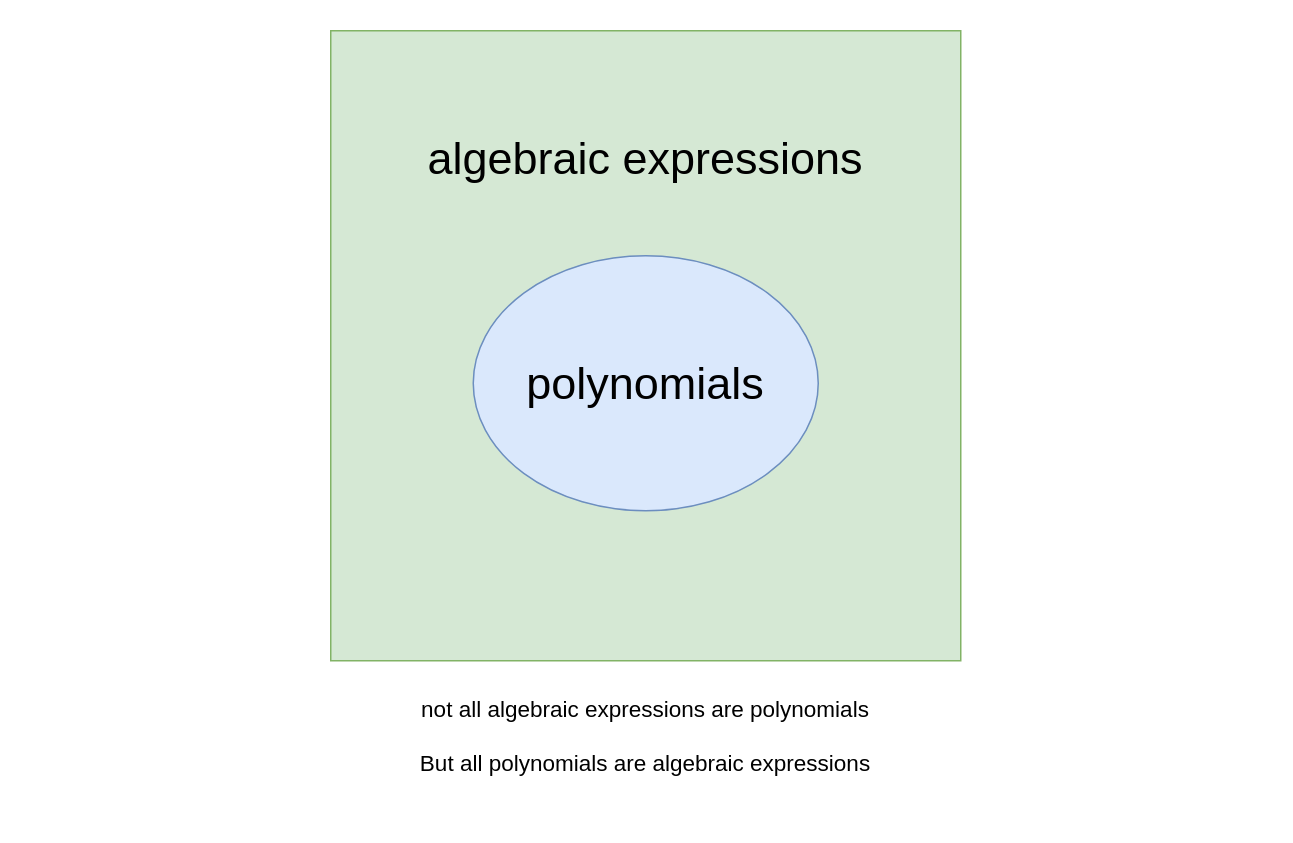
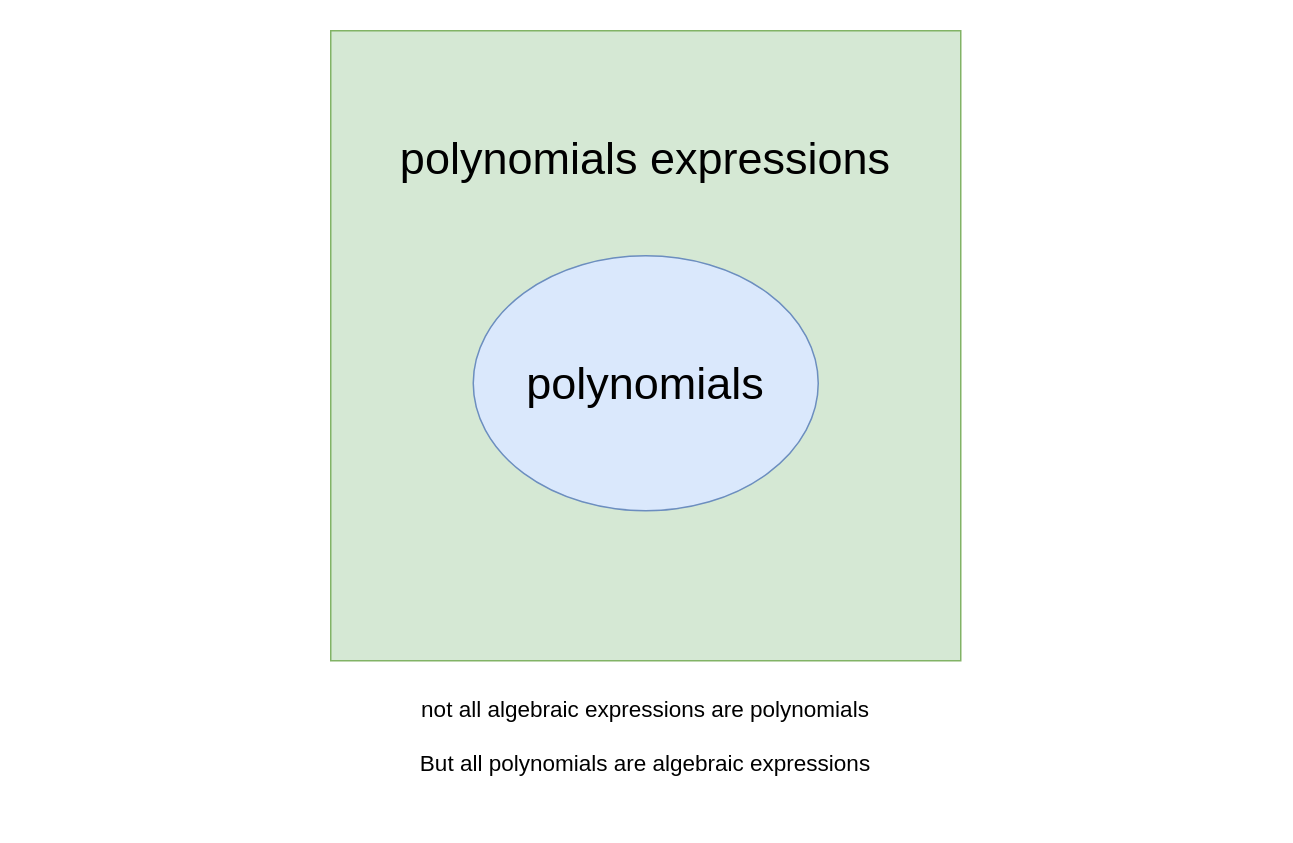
- <mxCell id="4" value="&lt;font style=&quot;font-size: 30px;&quot;&gt;algebraic expressions&lt;/font&gt;" style="text;html=1;strokeColor=none;fillColor=none;align=center;verticalAlign=middle;whiteSpace=wrap;rounded=0;" vertex="1" parent="1"><mxGeometry x="215" y="70" width="430" height="70" as="geometry" /></mxCell>
+ <mxCell id="4" value="&lt;font style=&quot;font-size: 30px;&quot;&gt;polynomials expressions&lt;/font&gt;" style="text;html=1;strokeColor=none;fillColor=none;align=center;verticalAlign=middle;whiteSpace=wrap;rounded=0;" vertex="1" parent="1"><mxGeometry x="215" y="70" width="430" height="70" as="geometry" /></mxCell>
